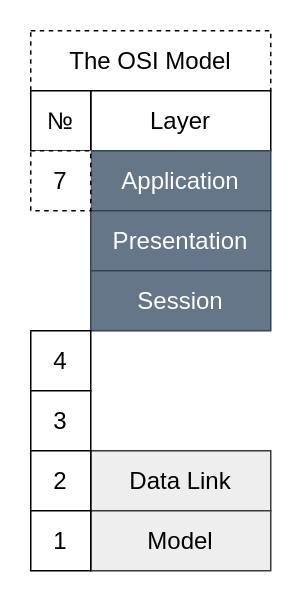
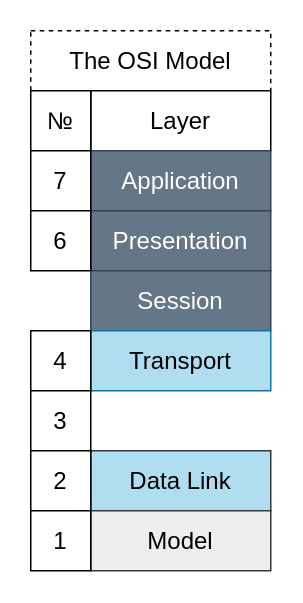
- <mxCell id="11" value="7" style="rounded=0;whiteSpace=wrap;html=1;fontSize=16;dashed=1;" vertex="1" parent="1"><mxGeometry x="20" y="100" width="40" height="40" as="geometry" /></mxCell>
+ <mxCell id="11" value="7" style="rounded=0;whiteSpace=wrap;html=1;fontSize=16;" vertex="1" parent="1"><mxGeometry x="20" y="100" width="40" height="40" as="geometry" /></mxCell>
+ <mxCell id="12" value="6" style="rounded=0;whiteSpace=wrap;html=1;fontSize=16;" vertex="1" parent="1"><mxGeometry x="20" y="140" width="40" height="40" as="geometry" /></mxCell>
+ <mxCell id="8" value="Transport" style="rounded=0;whiteSpace=wrap;html=1;fontSize=16;fillColor=#b1ddf0;strokeColor=#10739e;" vertex="1" parent="1"><mxGeometry x="60" y="220" width="120" height="40" as="geometry" /></mxCell>
- <mxCell id="9" value="Data Link" style="rounded=0;whiteSpace=wrap;html=1;fontSize=16;fillColor=#eeeeee;strokeColor=#36393d;" vertex="1" parent="1"><mxGeometry x="60" y="300" width="120" height="40" as="geometry" /></mxCell>
+ <mxCell id="9" value="Data Link" style="rounded=0;whiteSpace=wrap;html=1;fontSize=16;fillColor=#b1ddf0;strokeColor=#36393d;" vertex="1" parent="1"><mxGeometry x="60" y="300" width="120" height="40" as="geometry" /></mxCell>
